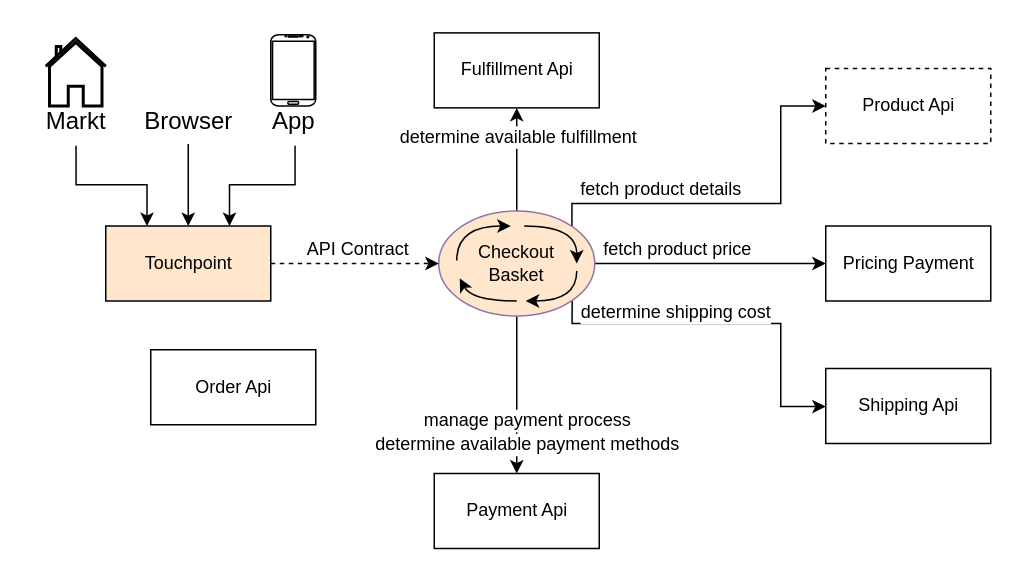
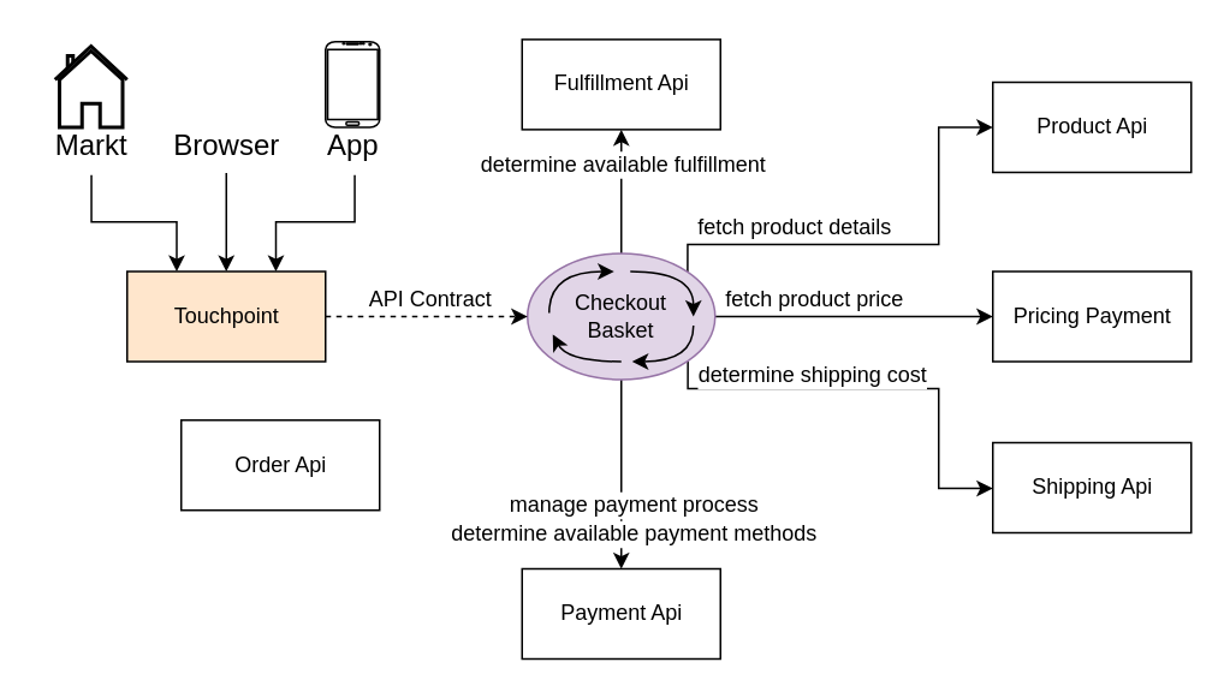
- <mxCell id="31" value="Product Api" style="html=1;fontSize=12;strokeWidth=1;fillColor=none;dashed=1;" vertex="1" parent="1"><mxGeometry x="550" y="45" width="110" height="50" as="geometry" /></mxCell>
+ <mxCell id="31" value="Product Api" style="html=1;fontSize=12;strokeWidth=1;fillColor=none;" vertex="1" parent="1"><mxGeometry x="550" y="45" width="110" height="50" as="geometry" /></mxCell>
- <mxCell id="18" value="Checkout&lt;br&gt;Basket" style="ellipse;whiteSpace=wrap;html=1;fillColor=#ffe6cc;strokeColor=#9673a6;" vertex="1" parent="1"><mxGeometry x="292" y="140" width="104" height="70" as="geometry" /></mxCell>
+ <mxCell id="18" value="Checkout&lt;br&gt;Basket" style="ellipse;whiteSpace=wrap;html=1;fillColor=#e1d5e7;strokeColor=#9673a6;" vertex="1" parent="1"><mxGeometry x="292" y="140" width="104" height="70" as="geometry" /></mxCell>
